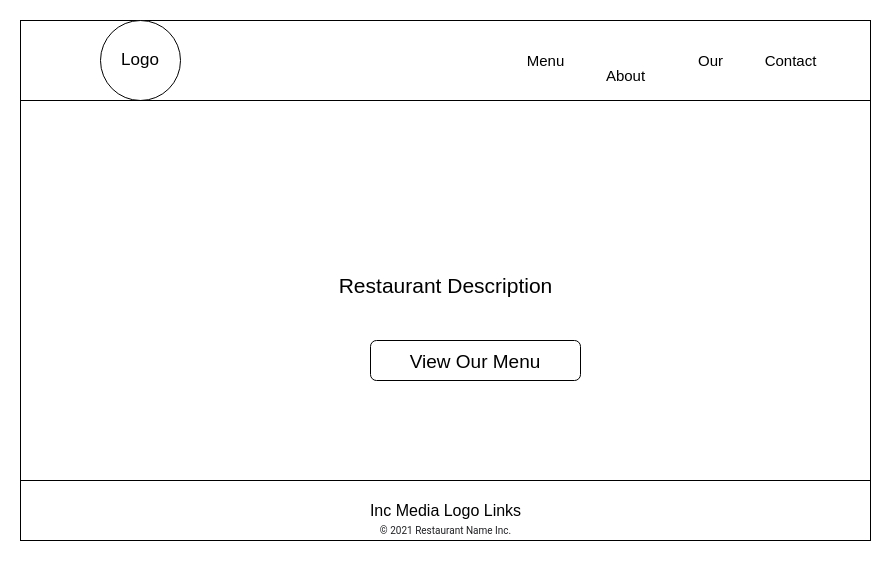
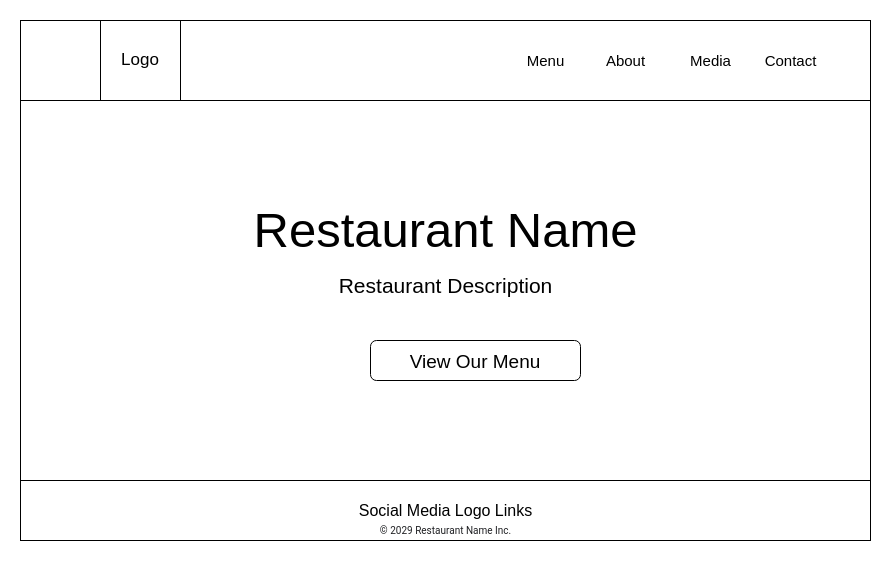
- <mxCell id="3" value="&lt;font style=&quot;font-size: 17px&quot;&gt;Logo&lt;/font&gt;" style="ellipse;whiteSpace=wrap;html=1;" parent="1" vertex="1"><mxGeometry x="100" width="80" height="80" as="geometry" y="20" /></mxCell>
+ <mxCell id="3" value="&lt;font style=&quot;font-size: 17px&quot;&gt;Logo&lt;/font&gt;" style="whiteSpace=wrap;html=1;rounded=0;" parent="1" vertex="1"><mxGeometry x="100" width="80" height="80" as="geometry" y="20" /></mxCell>
- <mxCell id="6" value="Our" style="text;html=1;resizable=0;autosize=1;align=center;verticalAlign=middle;points=[];fillColor=none;strokeColor=none;rounded=0;fontSize=15;" parent="1" vertex="1"><mxGeometry x="680" y="50" width="60" height="20" as="geometry" /></mxCell>
+ <mxCell id="6" value="Media" style="text;html=1;resizable=0;autosize=1;align=center;verticalAlign=middle;points=[];fillColor=none;strokeColor=none;rounded=0;fontSize=15;" parent="1" vertex="1"><mxGeometry x="680" y="50" width="60" height="20" as="geometry" /></mxCell>
- <mxCell id="5" value="About" style="text;html=1;resizable=0;autosize=1;align=center;verticalAlign=middle;points=[];fillColor=none;strokeColor=none;rounded=0;fontSize=15;" parent="1" vertex="1"><mxGeometry x="600" y="65" width="50" height="20" as="geometry" /></mxCell>
+ <mxCell id="5" value="About" style="text;html=1;resizable=0;autosize=1;align=center;verticalAlign=middle;points=[];fillColor=none;strokeColor=none;rounded=0;fontSize=15;" parent="1" vertex="1"><mxGeometry x="600" y="50" width="50" height="20" as="geometry" /></mxCell>
+ <mxCell id="9" value="Restaurant Name" style="text;html=1;resizable=0;autosize=1;align=center;verticalAlign=middle;points=[];fillColor=none;strokeColor=none;rounded=0;fontSize=49;" parent="1" vertex="1"><mxGeometry x="245" y="200" width="400" height="60" as="geometry" /></mxCell>
- <mxCell id="14" value="Inc Media Logo Links" style="text;html=1;resizable=0;autosize=1;align=center;verticalAlign=middle;points=[];fillColor=none;strokeColor=none;rounded=0;fontSize=16;" vertex="1" parent="1"><mxGeometry x="350" y="500" width="190" height="20" as="geometry" /></mxCell>
+ <mxCell id="14" value="Social Media Logo Links" style="text;html=1;resizable=0;autosize=1;align=center;verticalAlign=middle;points=[];fillColor=none;strokeColor=none;rounded=0;fontSize=16;" vertex="1" parent="1"><mxGeometry x="350" y="500" width="190" height="20" as="geometry" /></mxCell>
- <mxCell id="13" value="&lt;span style=&quot;color: rgb(32 , 33 , 36) ; font-family: &amp;#34;roboto&amp;#34; , &amp;#34;arial&amp;#34; , sans-serif ; text-align: left ; background-color: rgb(255 , 255 , 255)&quot;&gt;&lt;font style=&quot;font-size: 10px&quot;&gt;© 2021 Restaurant Name Inc.&lt;/font&gt;&lt;/span&gt;" style="text;html=1;resizable=0;autosize=1;align=center;verticalAlign=middle;points=[];fillColor=none;strokeColor=none;rounded=0;fontSize=12;" vertex="1" parent="1"><mxGeometry x="370" y="520" width="150" height="20" as="geometry" /></mxCell>
+ <mxCell id="13" value="&lt;span style=&quot;color: rgb(32 , 33 , 36) ; font-family: &amp;#34;roboto&amp;#34; , &amp;#34;arial&amp;#34; , sans-serif ; text-align: left ; background-color: rgb(255 , 255 , 255)&quot;&gt;&lt;font style=&quot;font-size: 10px&quot;&gt;© 2029 Restaurant Name Inc.&lt;/font&gt;&lt;/span&gt;" style="text;html=1;resizable=0;autosize=1;align=center;verticalAlign=middle;points=[];fillColor=none;strokeColor=none;rounded=0;fontSize=12;" vertex="1" parent="1"><mxGeometry x="370" y="520" width="150" height="20" as="geometry" /></mxCell>
